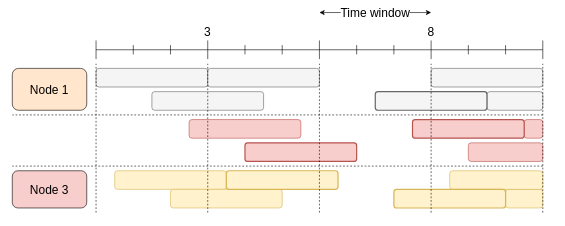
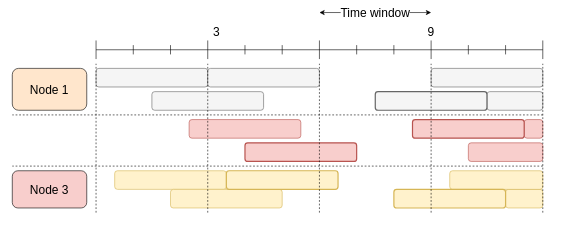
- <mxCell id="8" value="3" style="text;html=1;strokeColor=none;fillColor=none;align=center;verticalAlign=middle;whiteSpace=wrap;rounded=0;container=0;fontSize=20;" parent="2" vertex="1"><mxGeometry x="310.345" y="15.517" width="31.034" height="31.034" as="geometry" /></mxCell>
+ <mxCell id="8" value="3" style="text;html=1;strokeColor=none;fillColor=none;align=center;verticalAlign=middle;whiteSpace=wrap;rounded=0;container=0;fontSize=20;" parent="2" vertex="1"><mxGeometry x="325.345" y="15.517" width="31.034" height="31.034" as="geometry" /></mxCell>
- <mxCell id="9" value="8" style="text;html=1;strokeColor=none;fillColor=none;align=center;verticalAlign=middle;whiteSpace=wrap;rounded=0;container=0;fontSize=20;" parent="2" vertex="1"><mxGeometry x="682.759" y="15.517" width="31.034" height="31.034" as="geometry" /></mxCell>
+ <mxCell id="9" value="9" style="text;html=1;strokeColor=none;fillColor=none;align=center;verticalAlign=middle;whiteSpace=wrap;rounded=0;container=0;fontSize=20;" parent="2" vertex="1"><mxGeometry x="682.759" y="15.517" width="31.034" height="31.034" as="geometry" /></mxCell>
